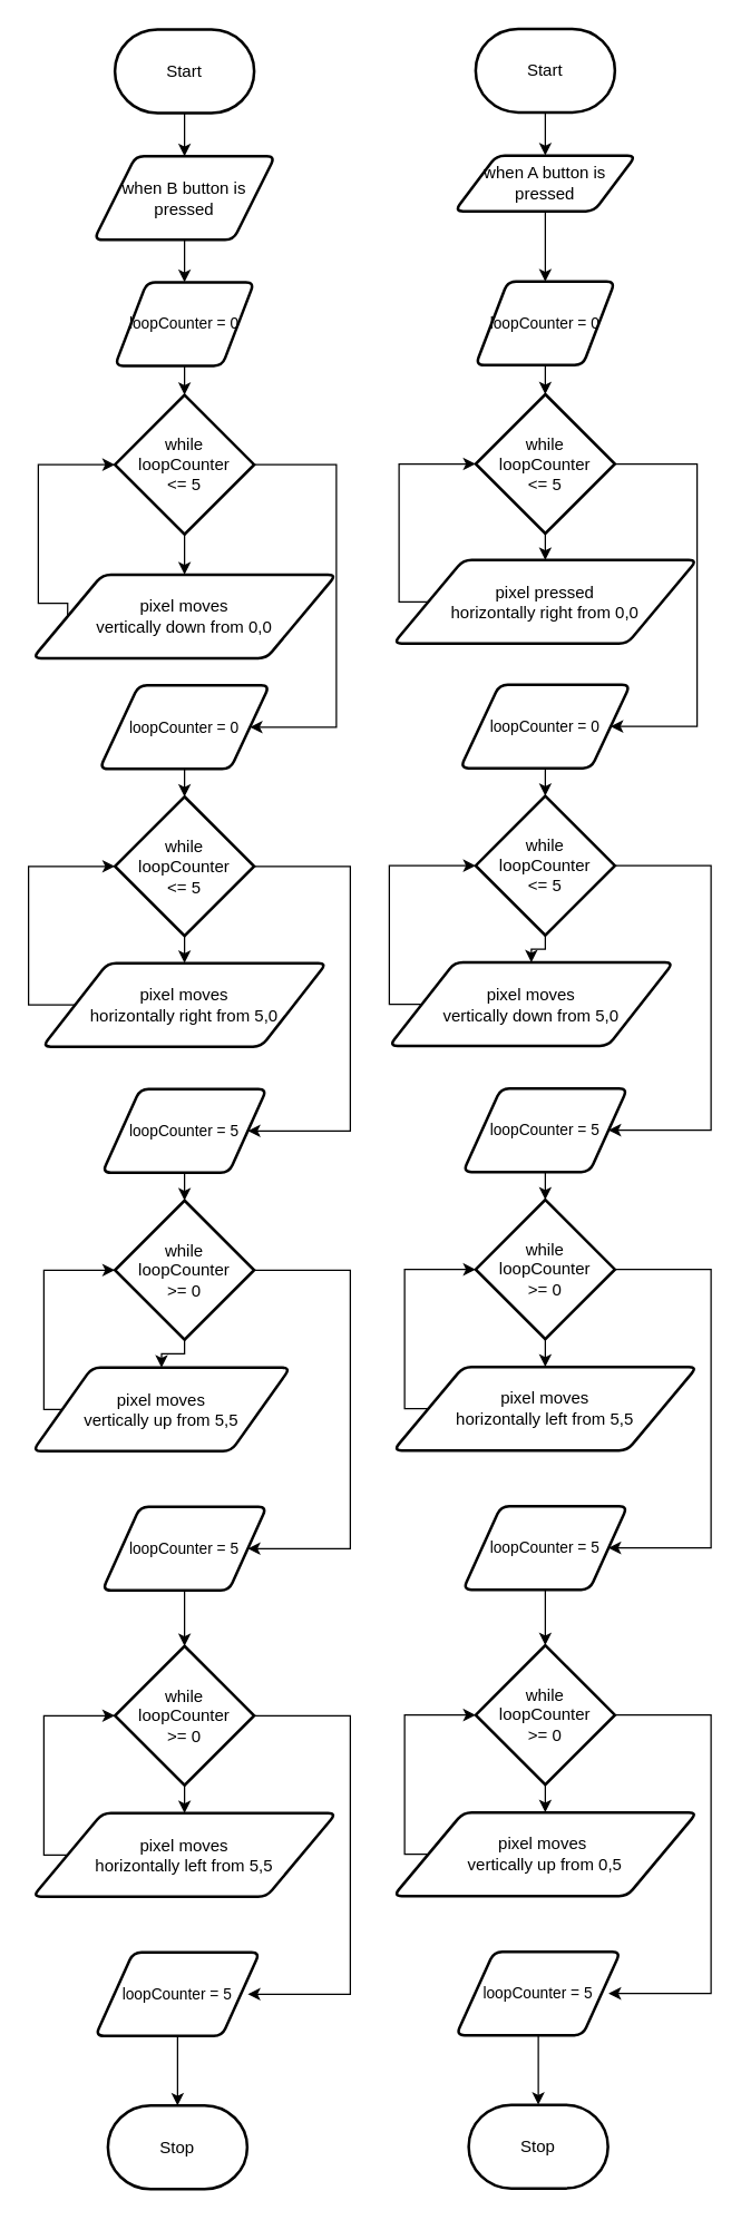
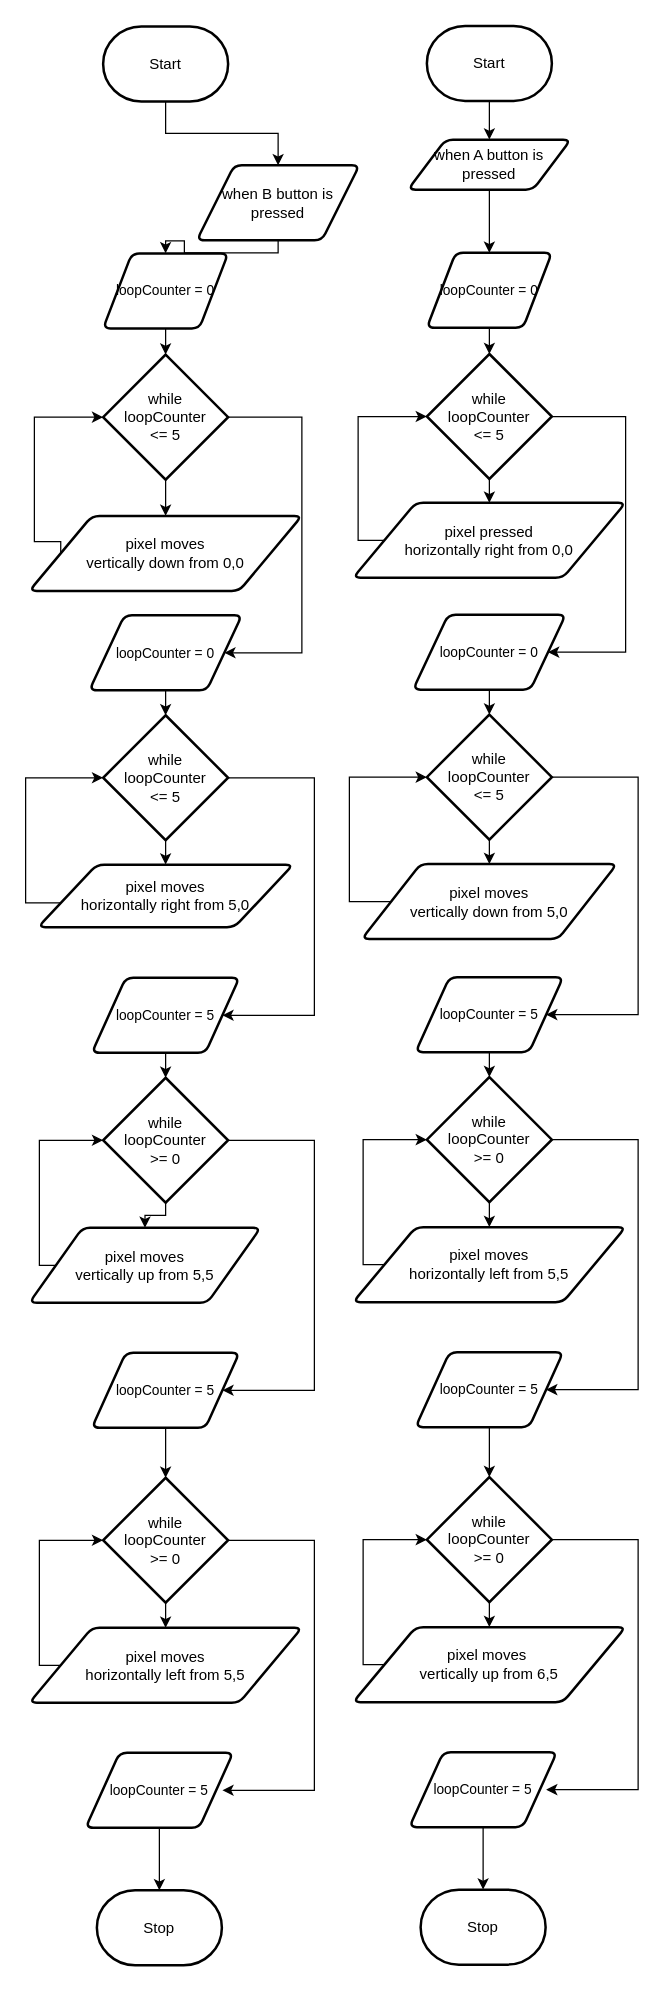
- <mxCell id="41" value="when B button is pressed" style="shape=parallelogram;html=1;strokeWidth=2;perimeter=parallelogramPerimeter;whiteSpace=wrap;rounded=1;arcSize=12;size=0.23;" vertex="1" parent="1"><mxGeometry x="67" y="111.5" width="130" height="60" as="geometry" /></mxCell>
+ <mxCell id="41" value="when B button is pressed" style="shape=parallelogram;html=1;strokeWidth=2;perimeter=parallelogramPerimeter;whiteSpace=wrap;rounded=1;arcSize=12;size=0.23;" vertex="1" parent="1"><mxGeometry x="157" y="131.5" width="130" height="60" as="geometry" /></mxCell>
- <mxCell id="10" value="pixel moves &lt;br&gt;vertically down from 5,0" style="shape=parallelogram;html=1;strokeWidth=2;perimeter=parallelogramPerimeter;whiteSpace=wrap;rounded=1;arcSize=12;size=0.23;" vertex="1" parent="1"><mxGeometry x="279" y="690.5" width="204" height="60" as="geometry" /></mxCell>
+ <mxCell id="10" value="pixel moves &lt;br&gt;vertically down from 5,0" style="shape=parallelogram;html=1;strokeWidth=2;perimeter=parallelogramPerimeter;whiteSpace=wrap;rounded=1;arcSize=12;size=0.23;" vertex="1" parent="1"><mxGeometry x="289" y="690.5" width="204" height="60" as="geometry" /></mxCell>
- <mxCell id="45" value="pixel moves &lt;br&gt;horizontally right from 5,0" style="shape=parallelogram;html=1;strokeWidth=2;perimeter=parallelogramPerimeter;whiteSpace=wrap;rounded=1;arcSize=12;size=0.23;" vertex="1" parent="1"><mxGeometry x="30" y="691" width="204" height="60" as="geometry" /></mxCell>
+ <mxCell id="45" value="pixel moves &lt;br&gt;horizontally right from 5,0" style="shape=parallelogram;html=1;strokeWidth=2;perimeter=parallelogramPerimeter;whiteSpace=wrap;rounded=1;arcSize=12;size=0.23;" vertex="1" parent="1"><mxGeometry x="30" y="691" width="204" height="50" as="geometry" /></mxCell>
- <mxCell id="34" value="pixel moves&amp;nbsp;&lt;br&gt;vertically up from 0,5" style="shape=parallelogram;html=1;strokeWidth=2;perimeter=parallelogramPerimeter;whiteSpace=wrap;rounded=1;arcSize=12;size=0.23;" vertex="1" parent="1"><mxGeometry x="282" y="1301" width="218" height="60" as="geometry" /></mxCell>
+ <mxCell id="34" value="pixel moves&amp;nbsp;&lt;br&gt;vertically up from 6,5" style="shape=parallelogram;html=1;strokeWidth=2;perimeter=parallelogramPerimeter;whiteSpace=wrap;rounded=1;arcSize=12;size=0.23;" vertex="1" parent="1"><mxGeometry x="282" y="1301" width="218" height="60" as="geometry" /></mxCell>
